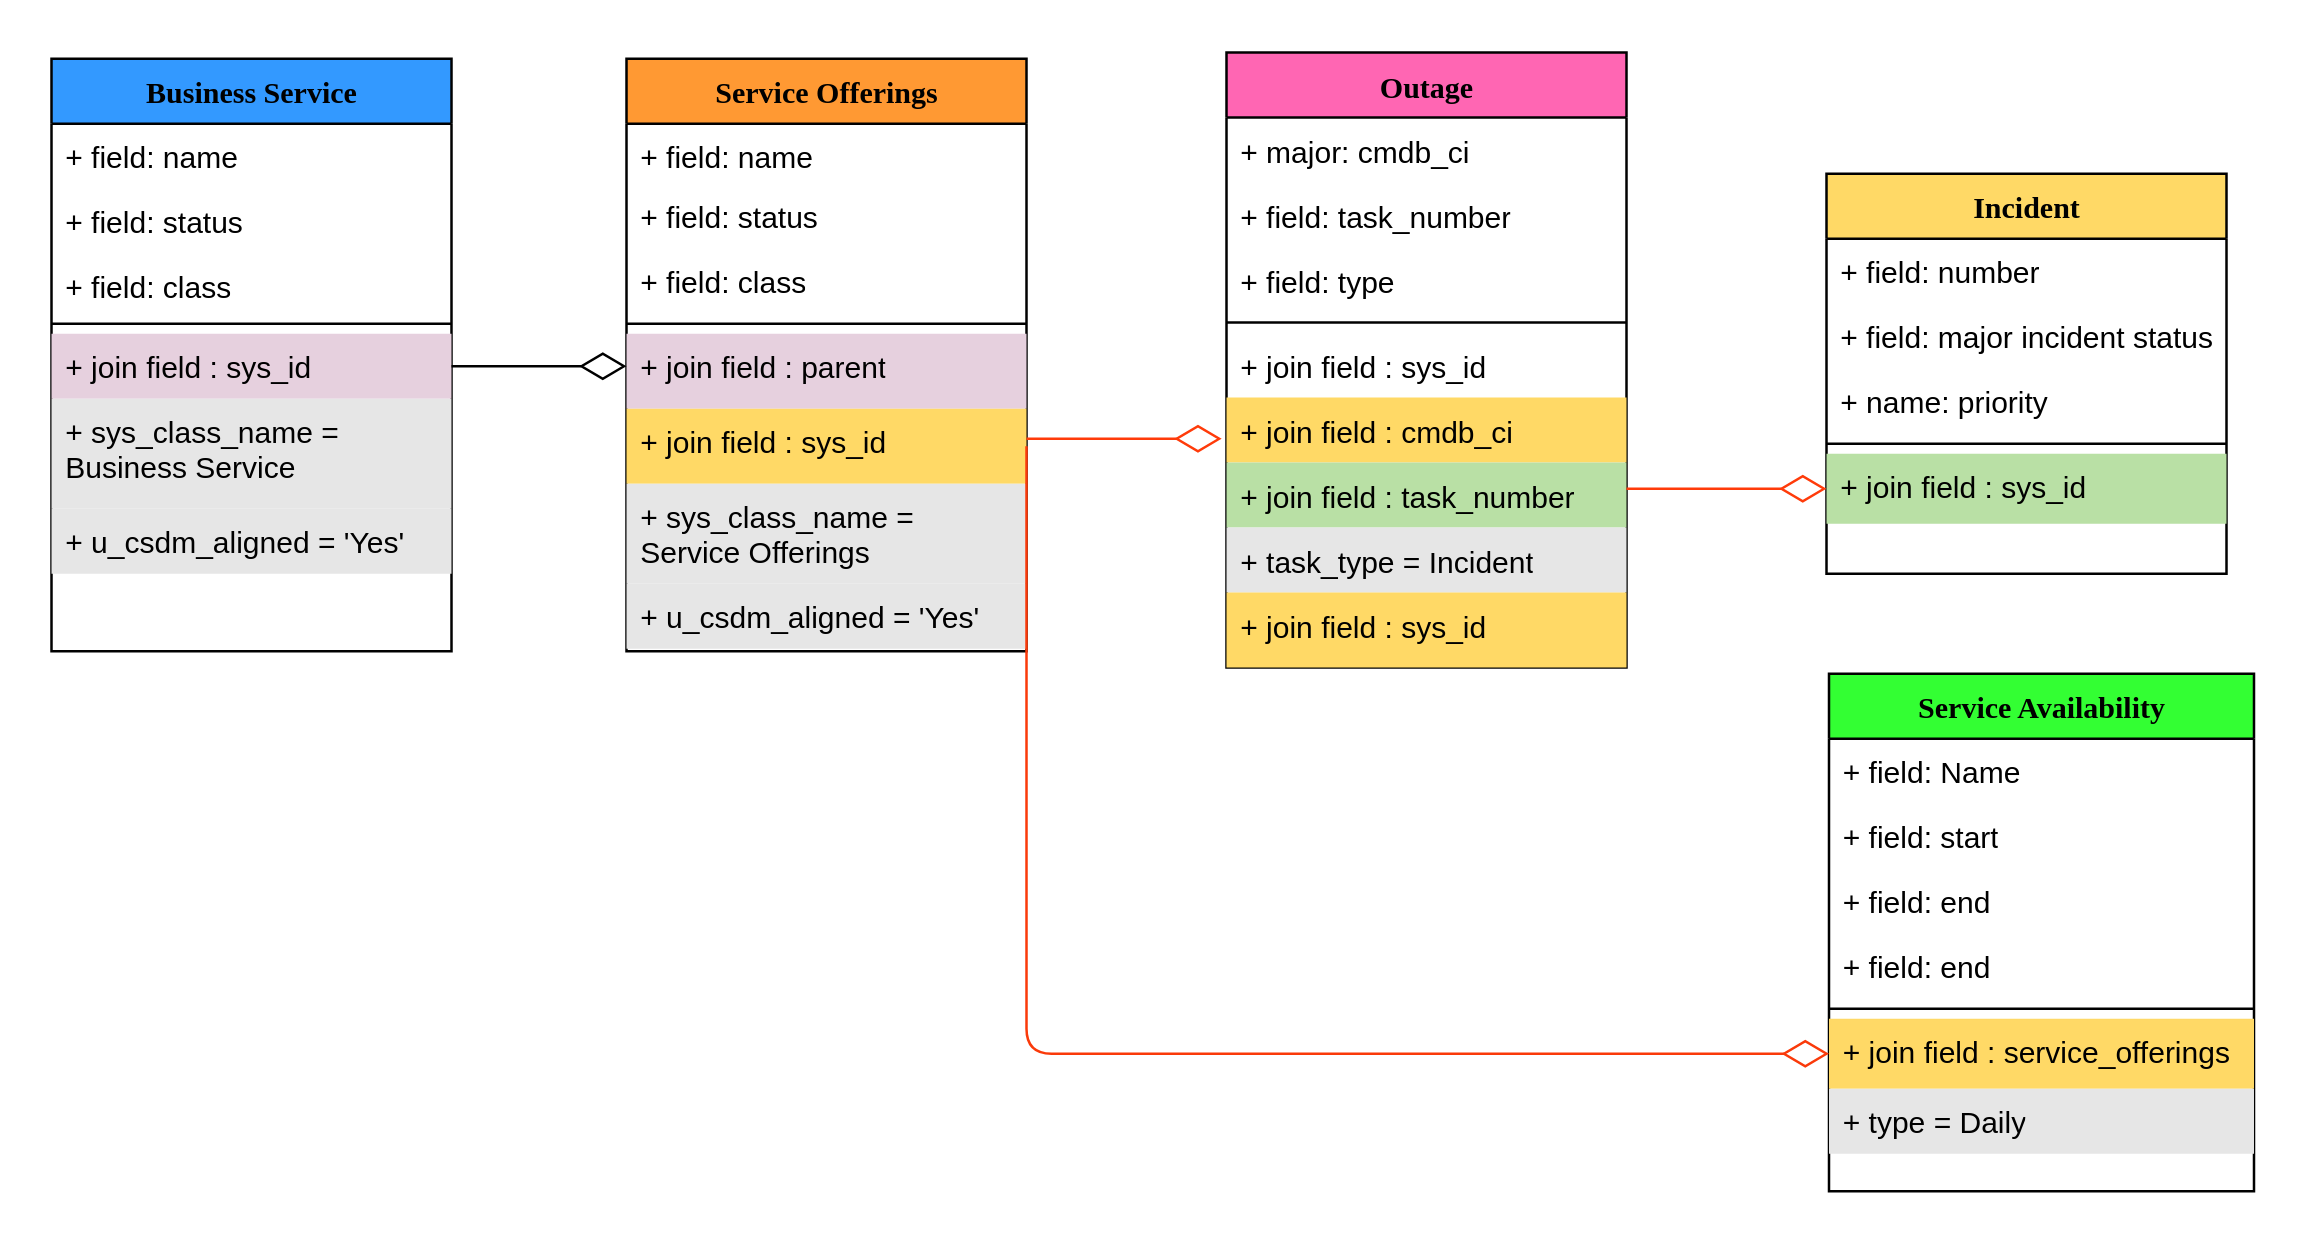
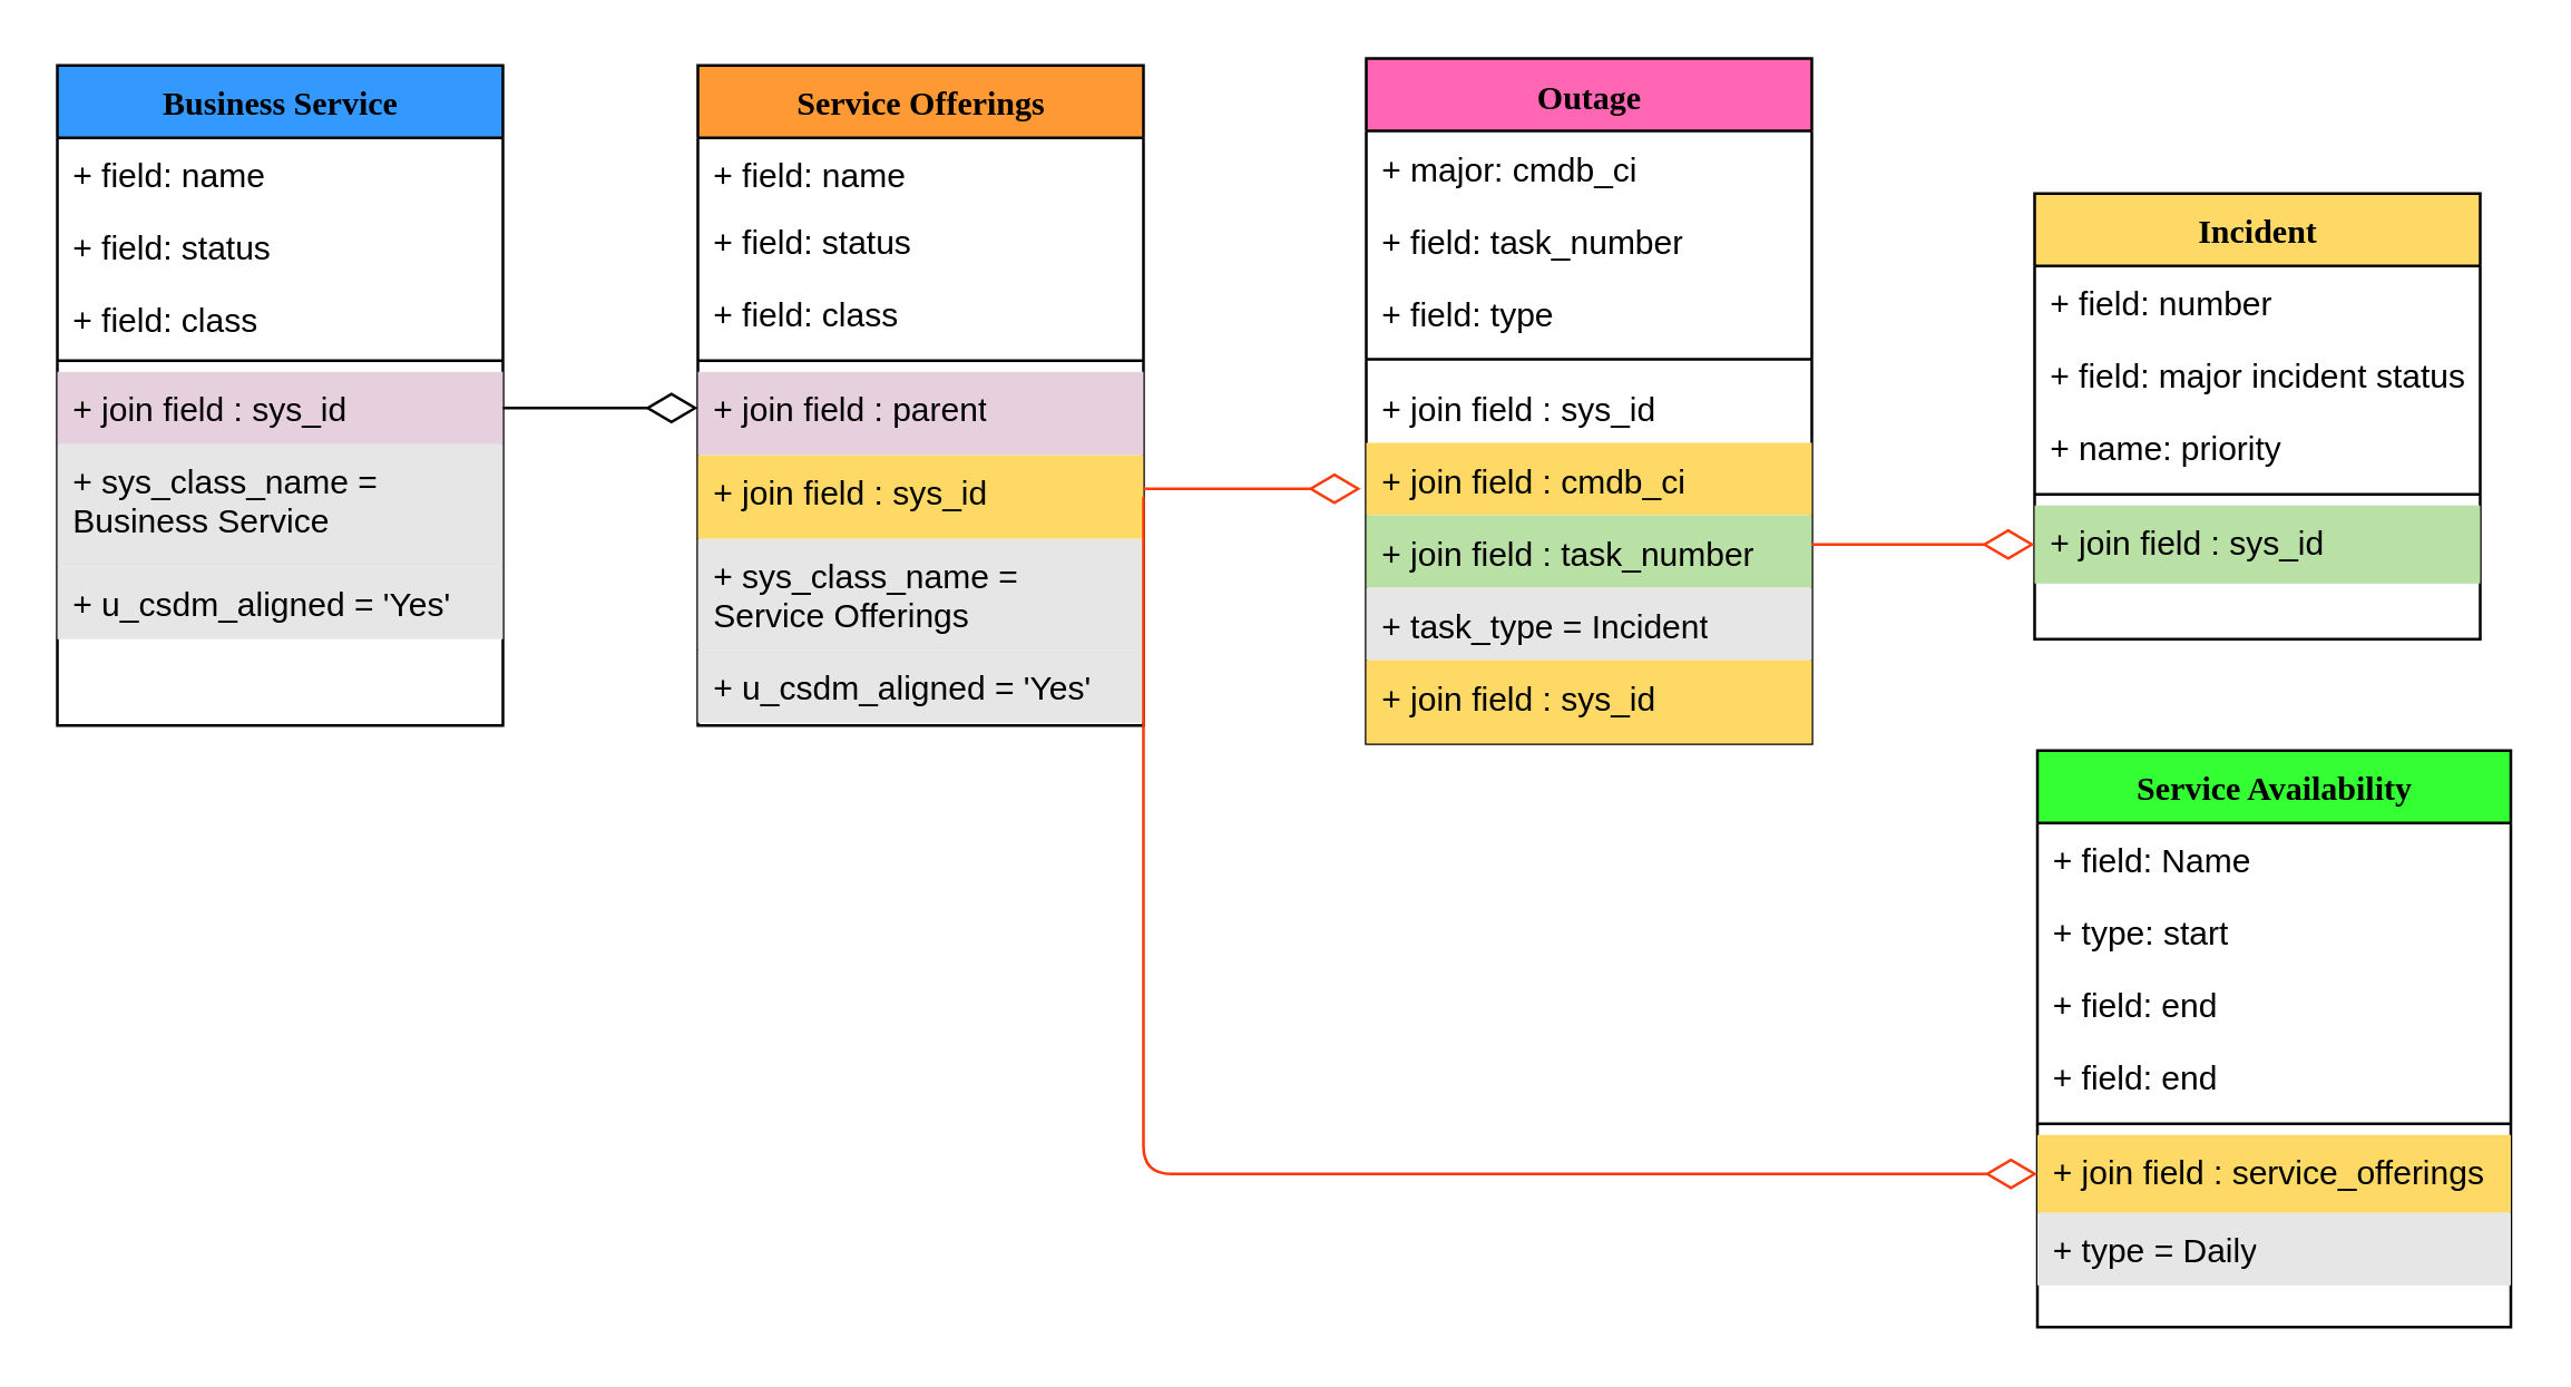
- <mxCell id="38" value="+ field: start" style="text;html=1;strokeColor=none;fillColor=none;align=left;verticalAlign=top;spacingLeft=4;spacingRight=4;whiteSpace=wrap;overflow=hidden;rotatable=0;points=[[0,0.5],[1,0.5]];portConstraint=eastwest;" vertex="1" parent="36"><mxGeometry y="52" width="170" height="26" as="geometry" /></mxCell>
+ <mxCell id="38" value="+ type: start" style="text;html=1;strokeColor=none;fillColor=none;align=left;verticalAlign=top;spacingLeft=4;spacingRight=4;whiteSpace=wrap;overflow=hidden;rotatable=0;points=[[0,0.5],[1,0.5]];portConstraint=eastwest;" vertex="1" parent="36"><mxGeometry y="52" width="170" height="26" as="geometry" /></mxCell>
